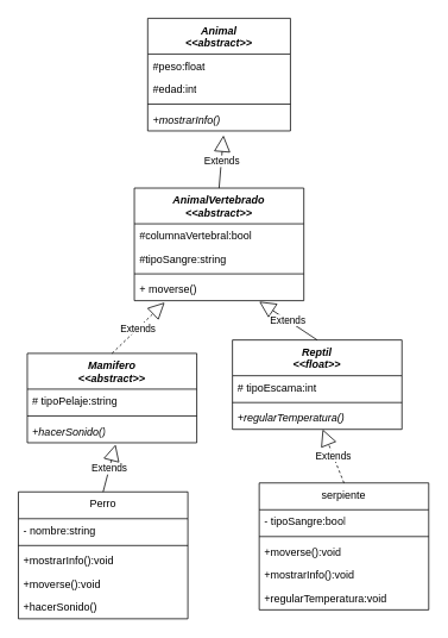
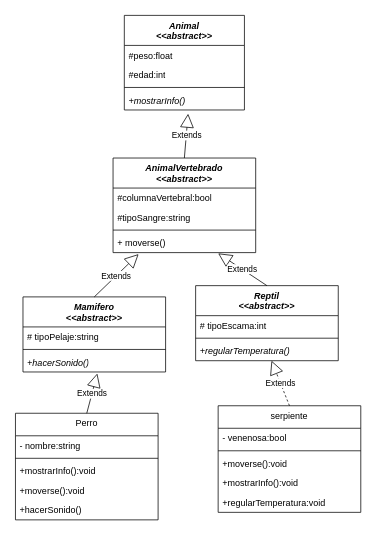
- <mxCell id="21" value="Extends" style="endArrow=block;endSize=16;endFill=0;html=1;rounded=0;entryX=0.179;entryY=1.077;entryDx=0;entryDy=0;exitX=0.5;exitY=0;exitDx=0;exitDy=0;entryPerimeter=0;dashed=1;" edge="1" parent="1" source="12" target="11"><mxGeometry width="160" relative="1" as="geometry"><mxPoint x="255" y="250" as="sourcePoint" /><mxPoint x="173.94" y="366.004" as="targetPoint" /></mxGeometry></mxCell>
+ <mxCell id="21" value="Extends" style="endArrow=block;endSize=16;endFill=0;html=1;rounded=0;entryX=0.179;entryY=1.077;entryDx=0;entryDy=0;exitX=0.5;exitY=0;exitDx=0;exitDy=0;entryPerimeter=0;" edge="1" parent="1" source="12" target="11"><mxGeometry width="160" relative="1" as="geometry"><mxPoint x="255" y="250" as="sourcePoint" /><mxPoint x="173.94" y="366.004" as="targetPoint" /></mxGeometry></mxCell>
- <mxCell id="16" value="&lt;div&gt;&lt;i&gt;Reptil&lt;/i&gt;&lt;/div&gt;&lt;i&gt;&amp;lt;&amp;lt;float&amp;gt;&amp;gt;&lt;/i&gt;" style="swimlane;fontStyle=1;align=center;verticalAlign=top;childLayout=stackLayout;horizontal=1;startSize=40;horizontalStack=0;resizeParent=1;resizeParentMax=0;resizeLast=0;collapsible=1;marginBottom=0;whiteSpace=wrap;html=1;" vertex="1" parent="1"><mxGeometry x="260" y="380" width="190" height="100" as="geometry" /></mxCell>
+ <mxCell id="16" value="&lt;div&gt;&lt;i&gt;Reptil&lt;/i&gt;&lt;/div&gt;&lt;i&gt;&amp;lt;&amp;lt;abstract&amp;gt;&amp;gt;&lt;/i&gt;" style="swimlane;fontStyle=1;align=center;verticalAlign=top;childLayout=stackLayout;horizontal=1;startSize=40;horizontalStack=0;resizeParent=1;resizeParentMax=0;resizeLast=0;collapsible=1;marginBottom=0;whiteSpace=wrap;html=1;" vertex="1" parent="1"><mxGeometry x="260" y="380" width="190" height="100" as="geometry" /></mxCell>
- <mxCell id="30" value="- tipoSangre:bool&lt;div&gt;&lt;br&gt;&lt;/div&gt;" style="text;strokeColor=none;fillColor=none;align=left;verticalAlign=top;spacingLeft=4;spacingRight=4;overflow=hidden;rotatable=0;points=[[0,0.5],[1,0.5]];portConstraint=eastwest;whiteSpace=wrap;html=1;" vertex="1" parent="29"><mxGeometry y="30" width="190" height="26" as="geometry" /></mxCell>
+ <mxCell id="30" value="- venenosa:bool&lt;div&gt;&lt;br&gt;&lt;/div&gt;" style="text;strokeColor=none;fillColor=none;align=left;verticalAlign=top;spacingLeft=4;spacingRight=4;overflow=hidden;rotatable=0;points=[[0,0.5],[1,0.5]];portConstraint=eastwest;whiteSpace=wrap;html=1;" vertex="1" parent="29"><mxGeometry y="30" width="190" height="26" as="geometry" /></mxCell>
